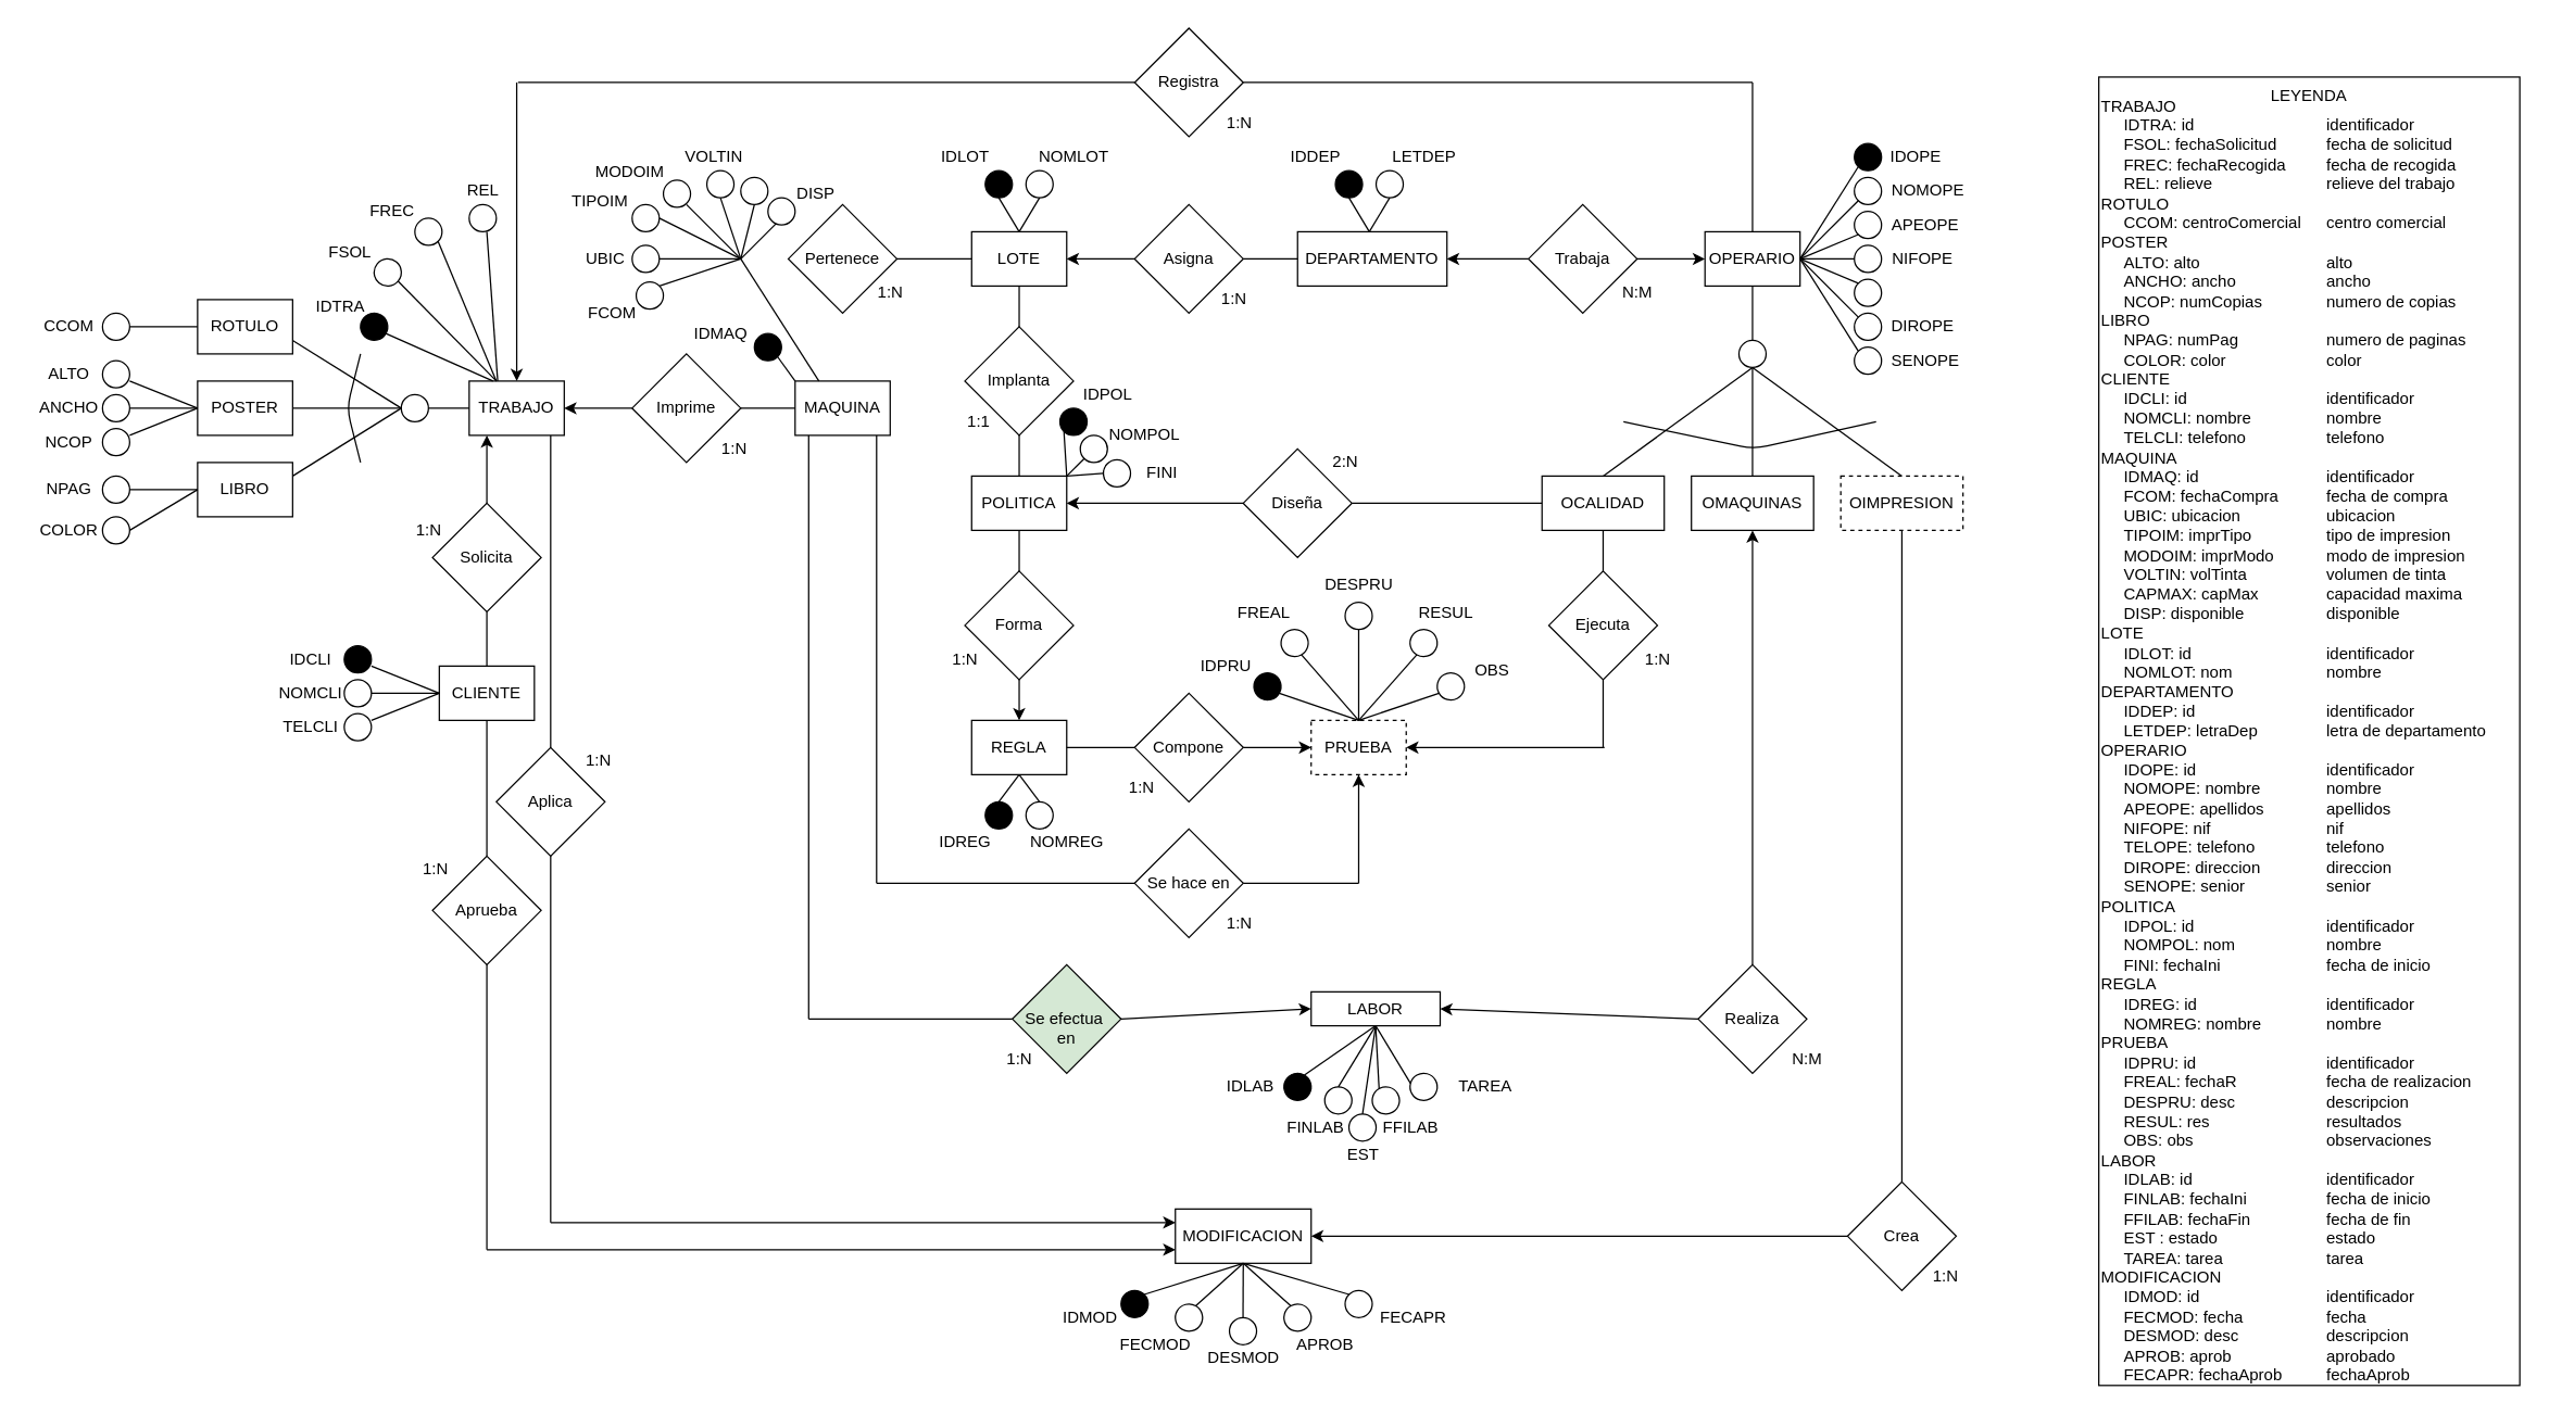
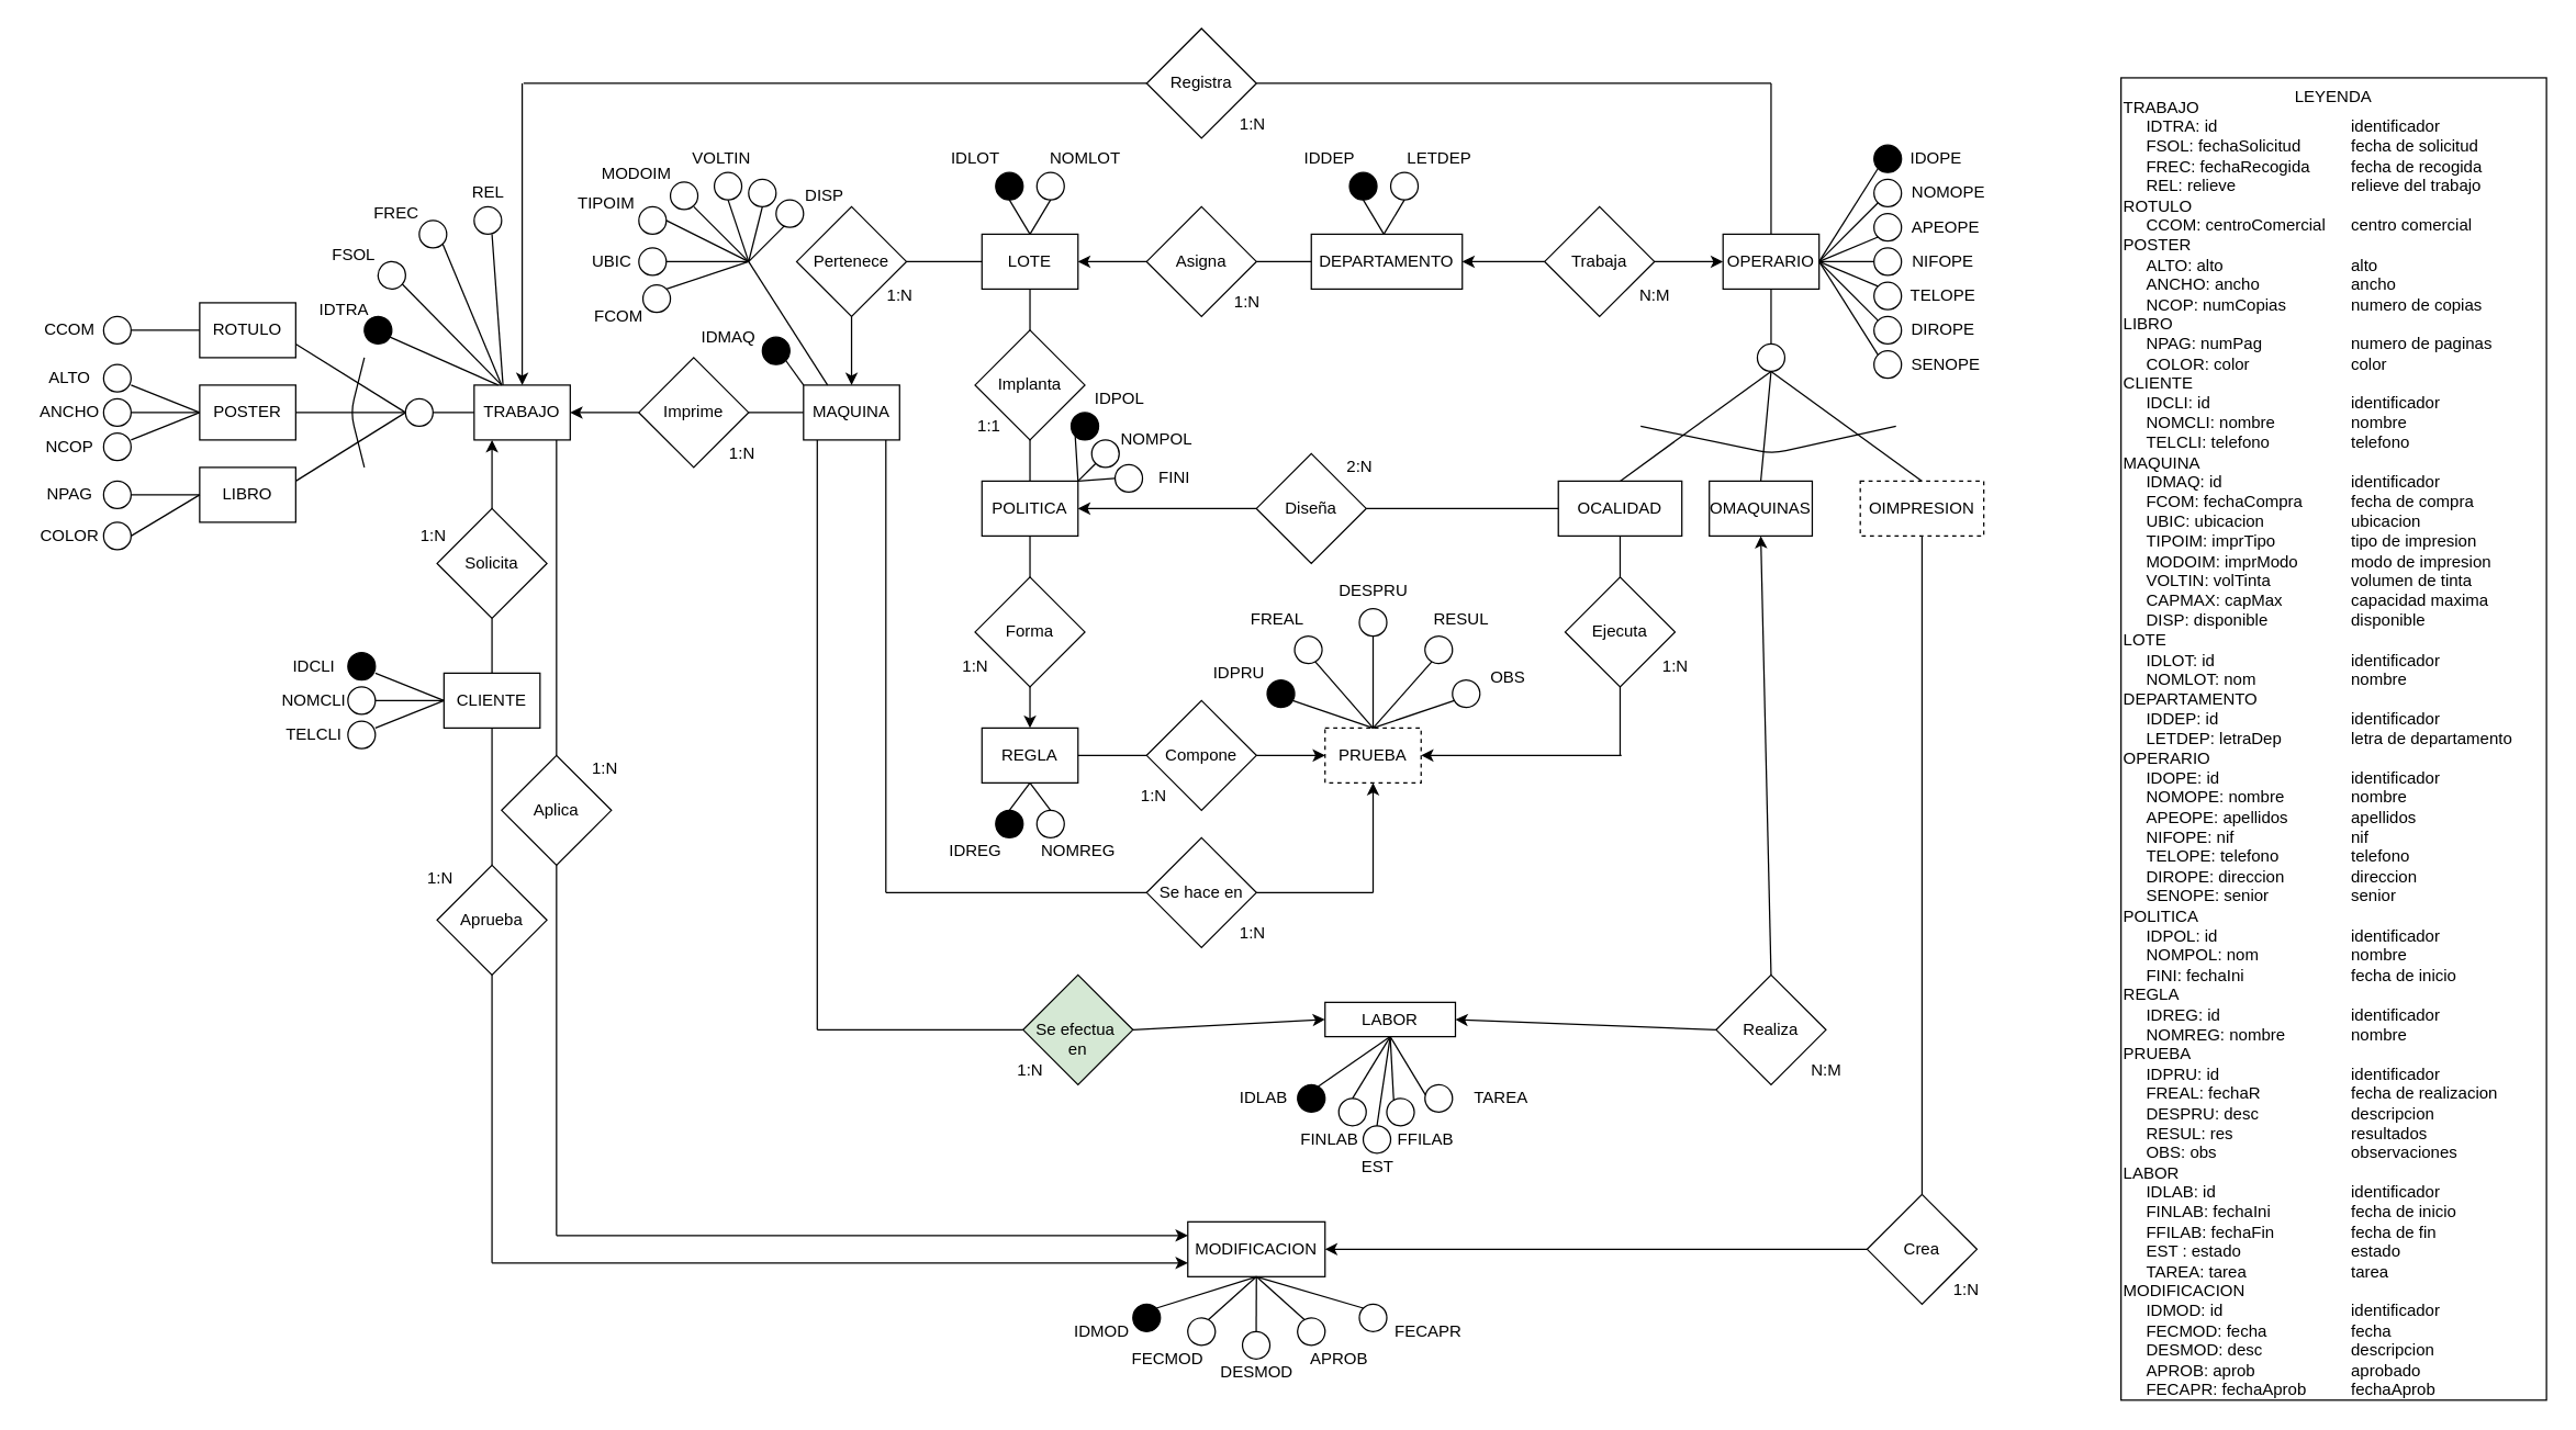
+ <mxCell id="183" value="TELOPE" style="text;html=1;align=center;verticalAlign=middle;resizable=0;points=[];autosize=1;" vertex="1" parent="1"><mxGeometry x="1385" y="205" width="60" height="20" as="geometry" /></mxCell>
+ <mxCell id="22" value="" style="endArrow=classic;html=1;entryX=0.5;entryY=0;entryDx=0;entryDy=0;exitX=0.5;exitY=1;exitDx=0;exitDy=0;" edge="1" parent="1" source="20" target="16"><mxGeometry width="50" height="50" relative="1" as="geometry"><mxPoint x="755" y="320" as="sourcePoint" /><mxPoint x="805" y="270" as="targetPoint" /></mxGeometry></mxCell>
- <mxCell id="36" value="OMAQUINAS" style="rounded=0;whiteSpace=wrap;html=1;" vertex="1" parent="1"><mxGeometry x="1245" y="350" width="90" height="40" as="geometry" /></mxCell>
+ <mxCell id="36" value="OMAQUINAS" style="rounded=0;whiteSpace=wrap;html=1;" vertex="1" parent="1"><mxGeometry x="1245" y="350" width="75" height="40" as="geometry" /></mxCell>
